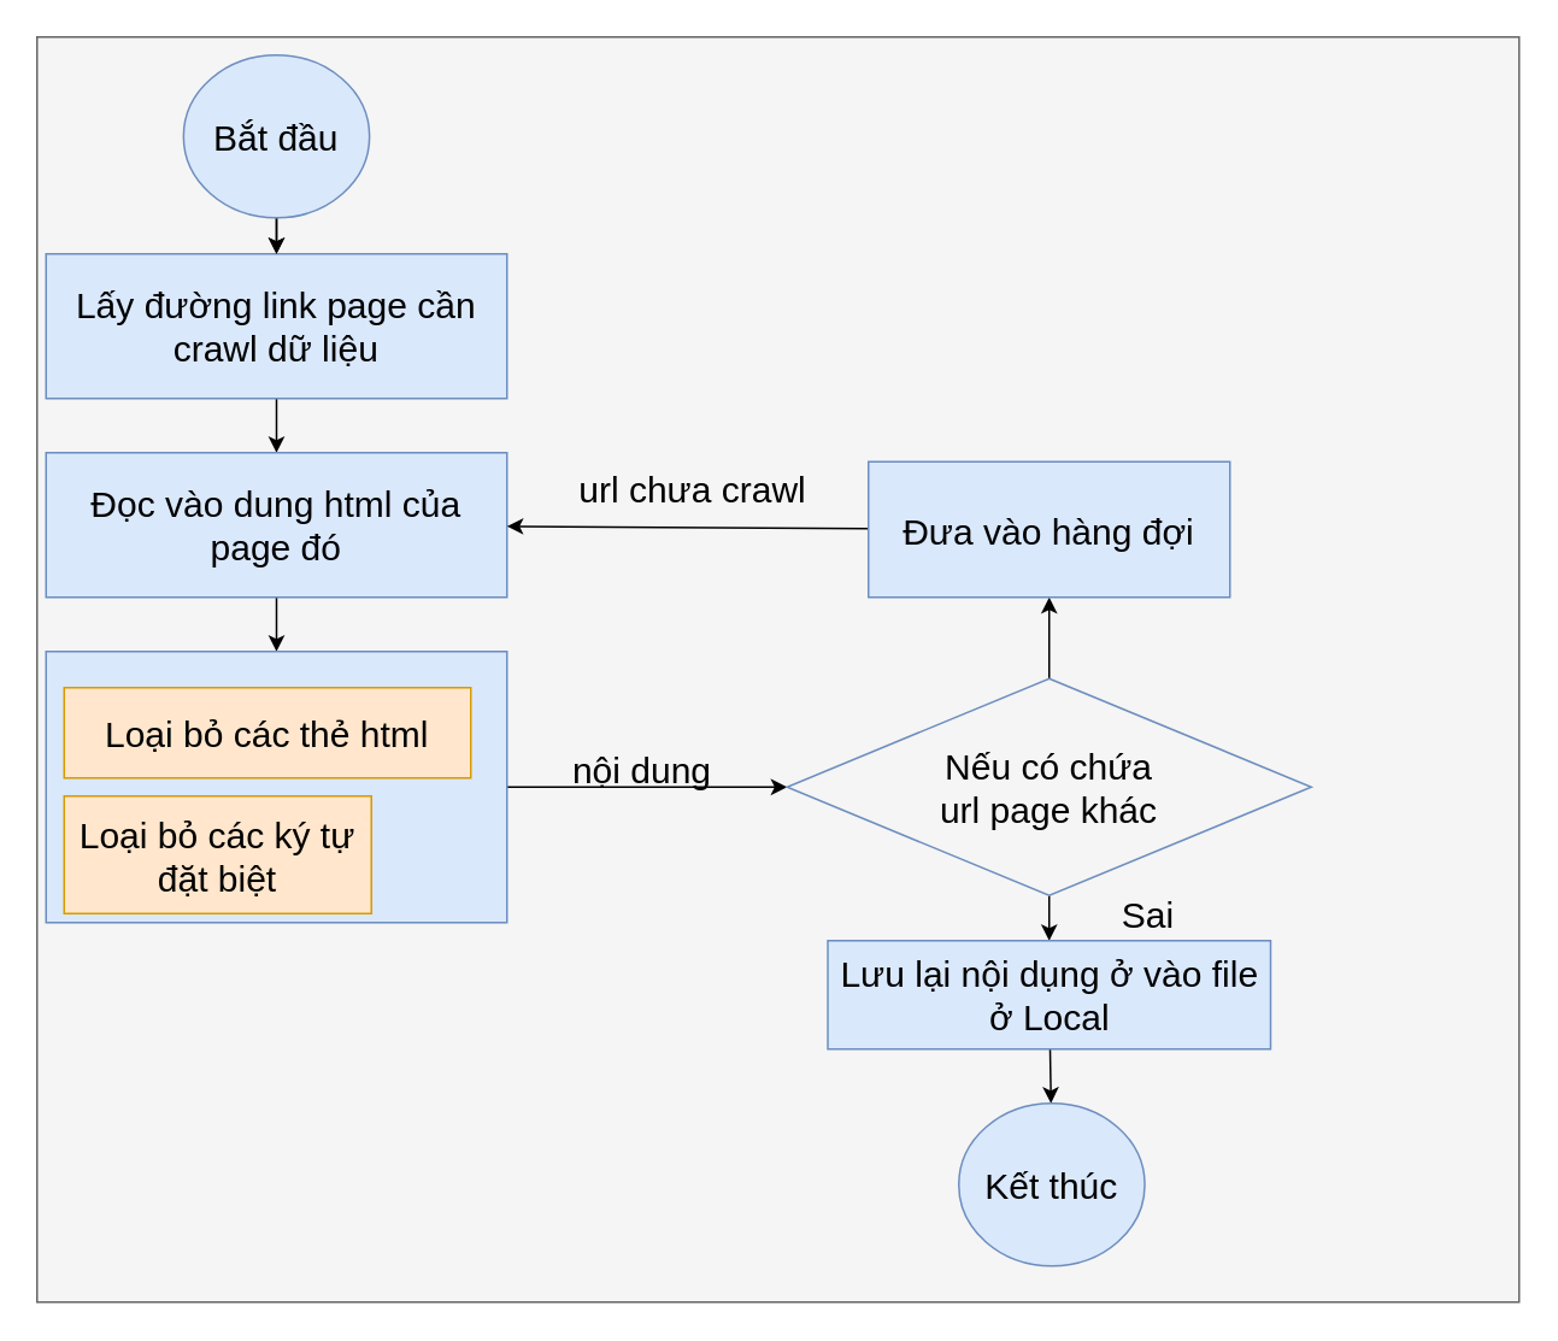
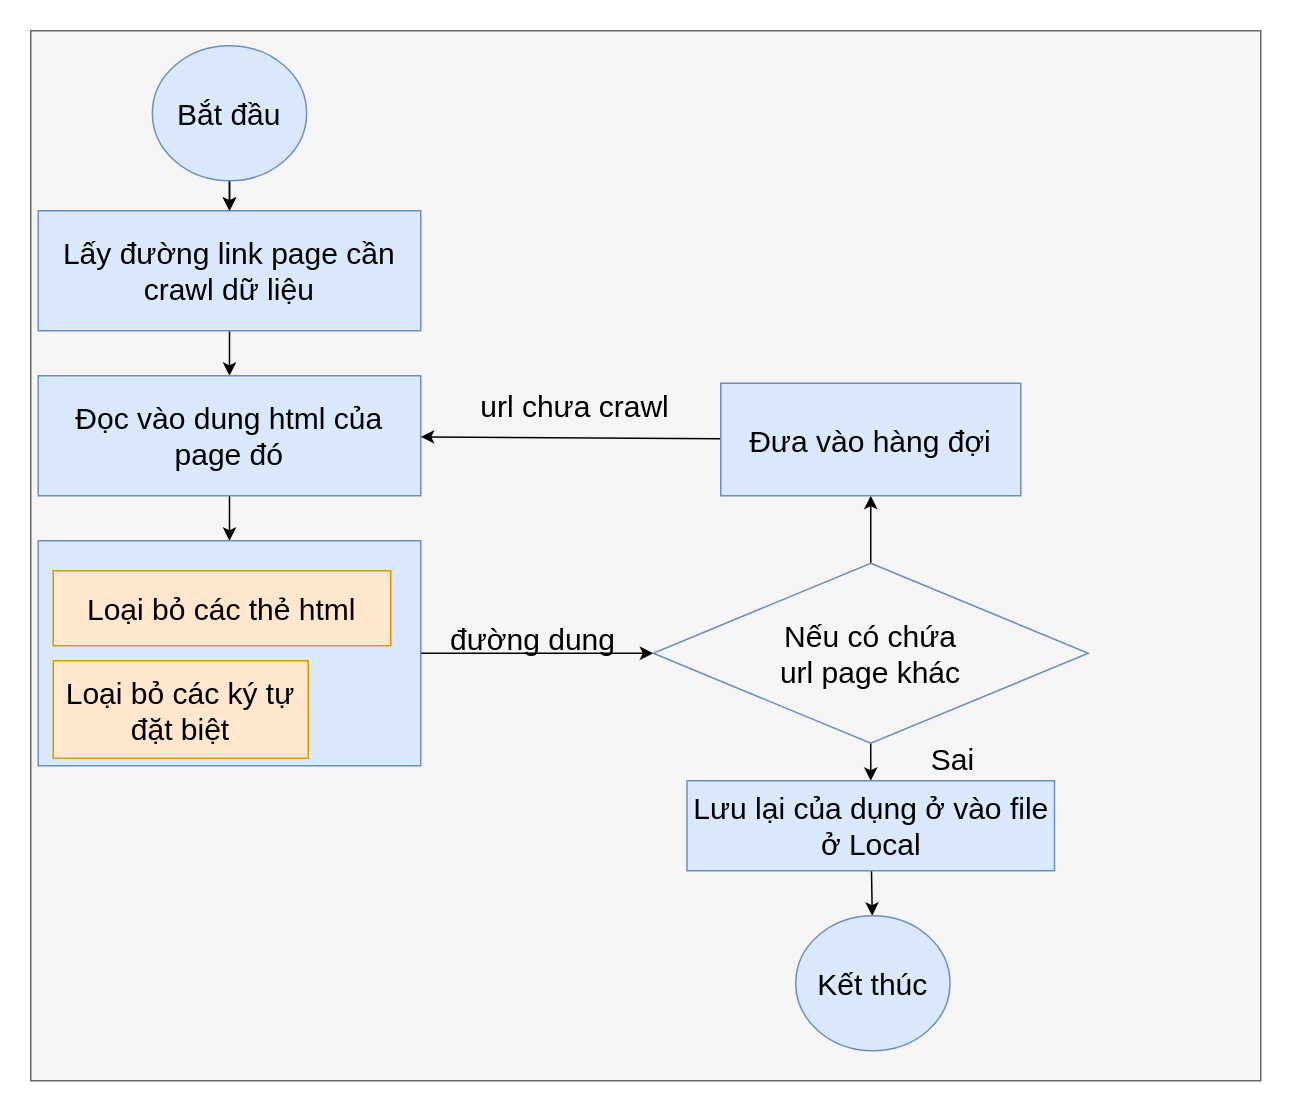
- <mxCell id="23" value="nội dung" style="text;html=1;strokeColor=none;fillColor=none;align=center;verticalAlign=middle;whiteSpace=wrap;rounded=0;fontSize=20;fontColor=#000000;" vertex="1" parent="1"><mxGeometry x="280" y="410" width="150" height="30" as="geometry" /></mxCell>
+ <mxCell id="23" value="đường dung" style="text;html=1;strokeColor=none;fillColor=none;align=center;verticalAlign=middle;whiteSpace=wrap;rounded=0;fontSize=20;fontColor=#000000;" vertex="1" parent="1"><mxGeometry x="280" y="410" width="150" height="30" as="geometry" /></mxCell>
- <mxCell id="20" value="Lưu lại nội dụng ở vào file ở Local" style="whiteSpace=wrap;html=1;fontSize=20;fillColor=#dae8fc;strokeColor=#6c8ebf;fontColor=#000000;rounded=0;" vertex="1" parent="1"><mxGeometry x="457.5" y="520" width="245" height="60" as="geometry" /></mxCell>
+ <mxCell id="20" value="Lưu lại của dụng ở vào file ở Local" style="whiteSpace=wrap;html=1;fontSize=20;fillColor=#dae8fc;strokeColor=#6c8ebf;fontColor=#000000;rounded=0;" vertex="1" parent="1"><mxGeometry x="457.5" y="520" width="245" height="60" as="geometry" /></mxCell>
